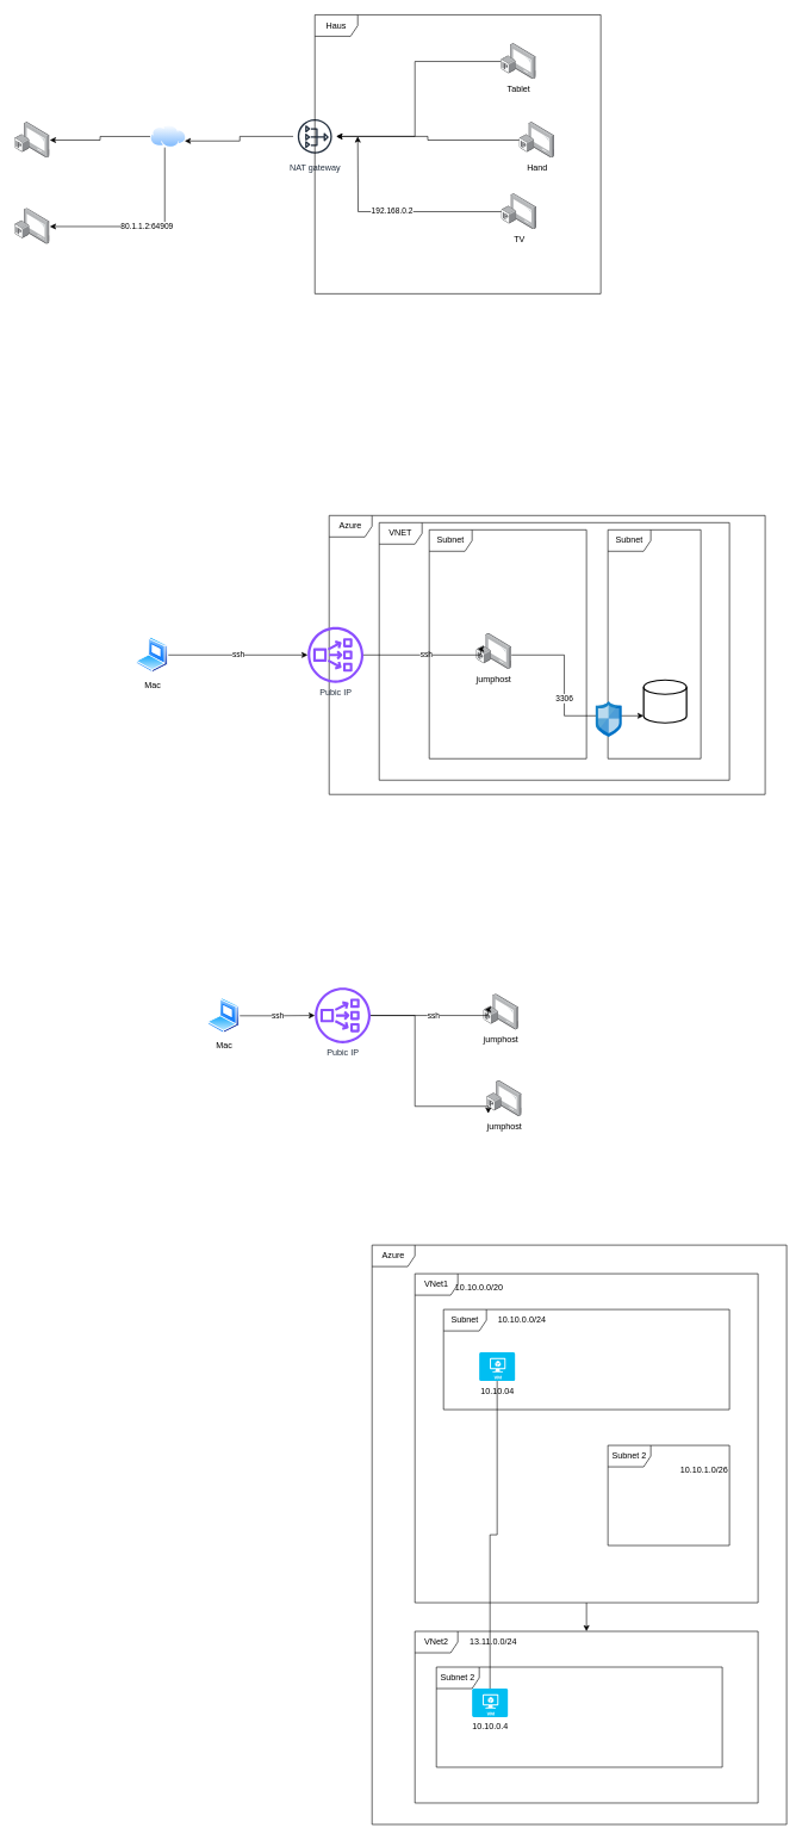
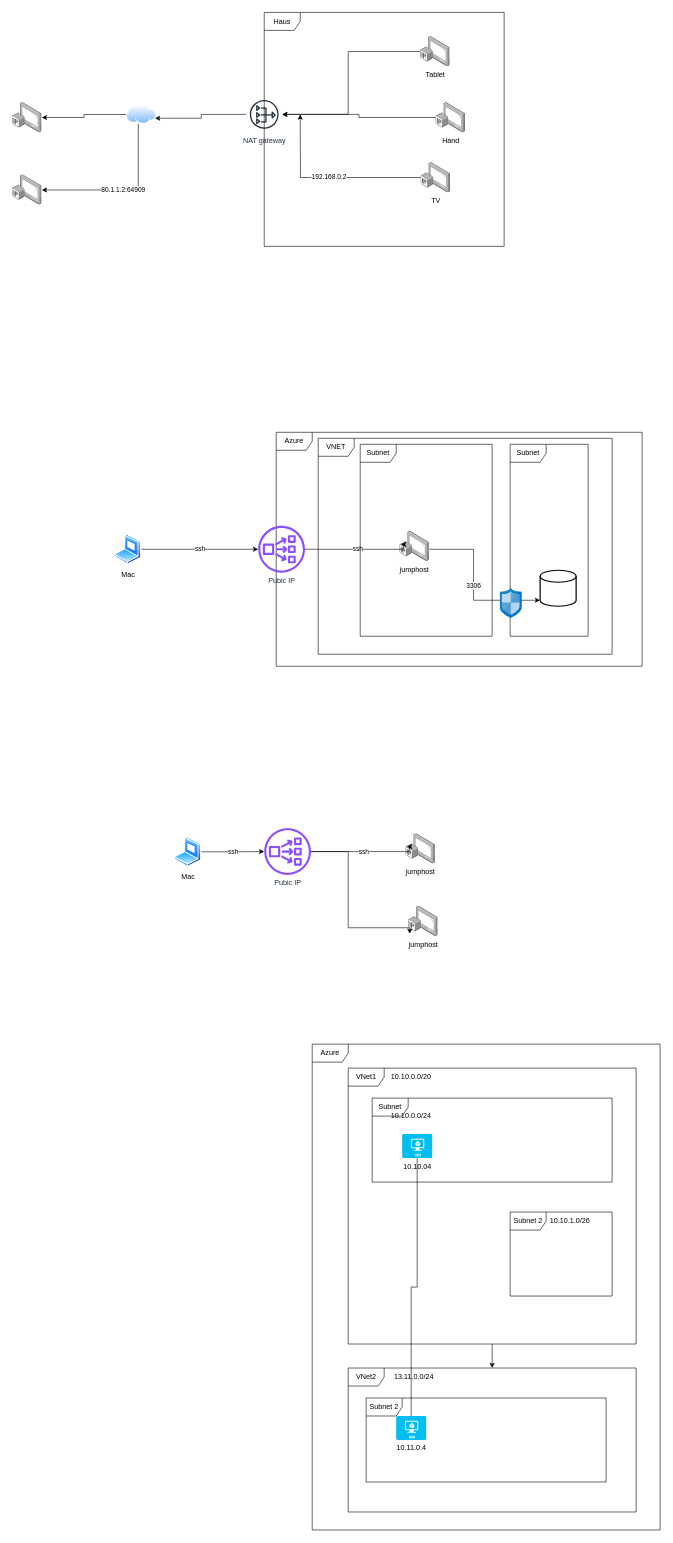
- <mxCell id="7" value="10.10.0.0/20" style="text;html=1;align=center;verticalAlign=middle;whiteSpace=wrap;rounded=0;" vertex="1" parent="1"><mxGeometry x="640" y="1785" width="60" height="30" as="geometry" /></mxCell>
+ <mxCell id="7" value="10.10.0.0/20" style="text;html=1;align=center;verticalAlign=middle;whiteSpace=wrap;rounded=0;" vertex="1" parent="1"><mxGeometry x="655" y="1780" width="60" height="30" as="geometry" /></mxCell>
- <mxCell id="8" value="10.10.0.0/24" style="text;html=1;align=center;verticalAlign=middle;whiteSpace=wrap;rounded=0;" vertex="1" parent="1"><mxGeometry x="700" y="1830" width="60" height="30" as="geometry" /></mxCell>
+ <mxCell id="8" value="10.10.0.0/24" style="text;html=1;align=center;verticalAlign=middle;whiteSpace=wrap;rounded=0;" vertex="1" parent="1"><mxGeometry x="655" y="1845" width="60" height="30" as="geometry" /></mxCell>
- <mxCell id="9" value="10.10.1.0/26" style="text;html=1;align=center;verticalAlign=middle;whiteSpace=wrap;rounded=0;" vertex="1" parent="1"><mxGeometry x="955" y="2040" width="60" height="30" as="geometry" /></mxCell>
+ <mxCell id="9" value="10.10.1.0/26" style="text;html=1;align=center;verticalAlign=middle;whiteSpace=wrap;rounded=0;" vertex="1" parent="1"><mxGeometry x="920" y="2020" width="60" height="30" as="geometry" /></mxCell>
- <mxCell id="14" value="10.10.0.4" style="verticalLabelPosition=bottom;html=1;verticalAlign=top;align=center;strokeColor=none;fillColor=#00BEF2;shape=mxgraph.azure.virtual_machine;" vertex="1" parent="1"><mxGeometry x="660" y="2360" width="50" height="40" as="geometry" /></mxCell>
+ <mxCell id="14" value="10.11.0.4" style="verticalLabelPosition=bottom;html=1;verticalAlign=top;align=center;strokeColor=none;fillColor=#00BEF2;shape=mxgraph.azure.virtual_machine;" vertex="1" parent="1"><mxGeometry x="660" y="2360" width="50" height="40" as="geometry" /></mxCell>
